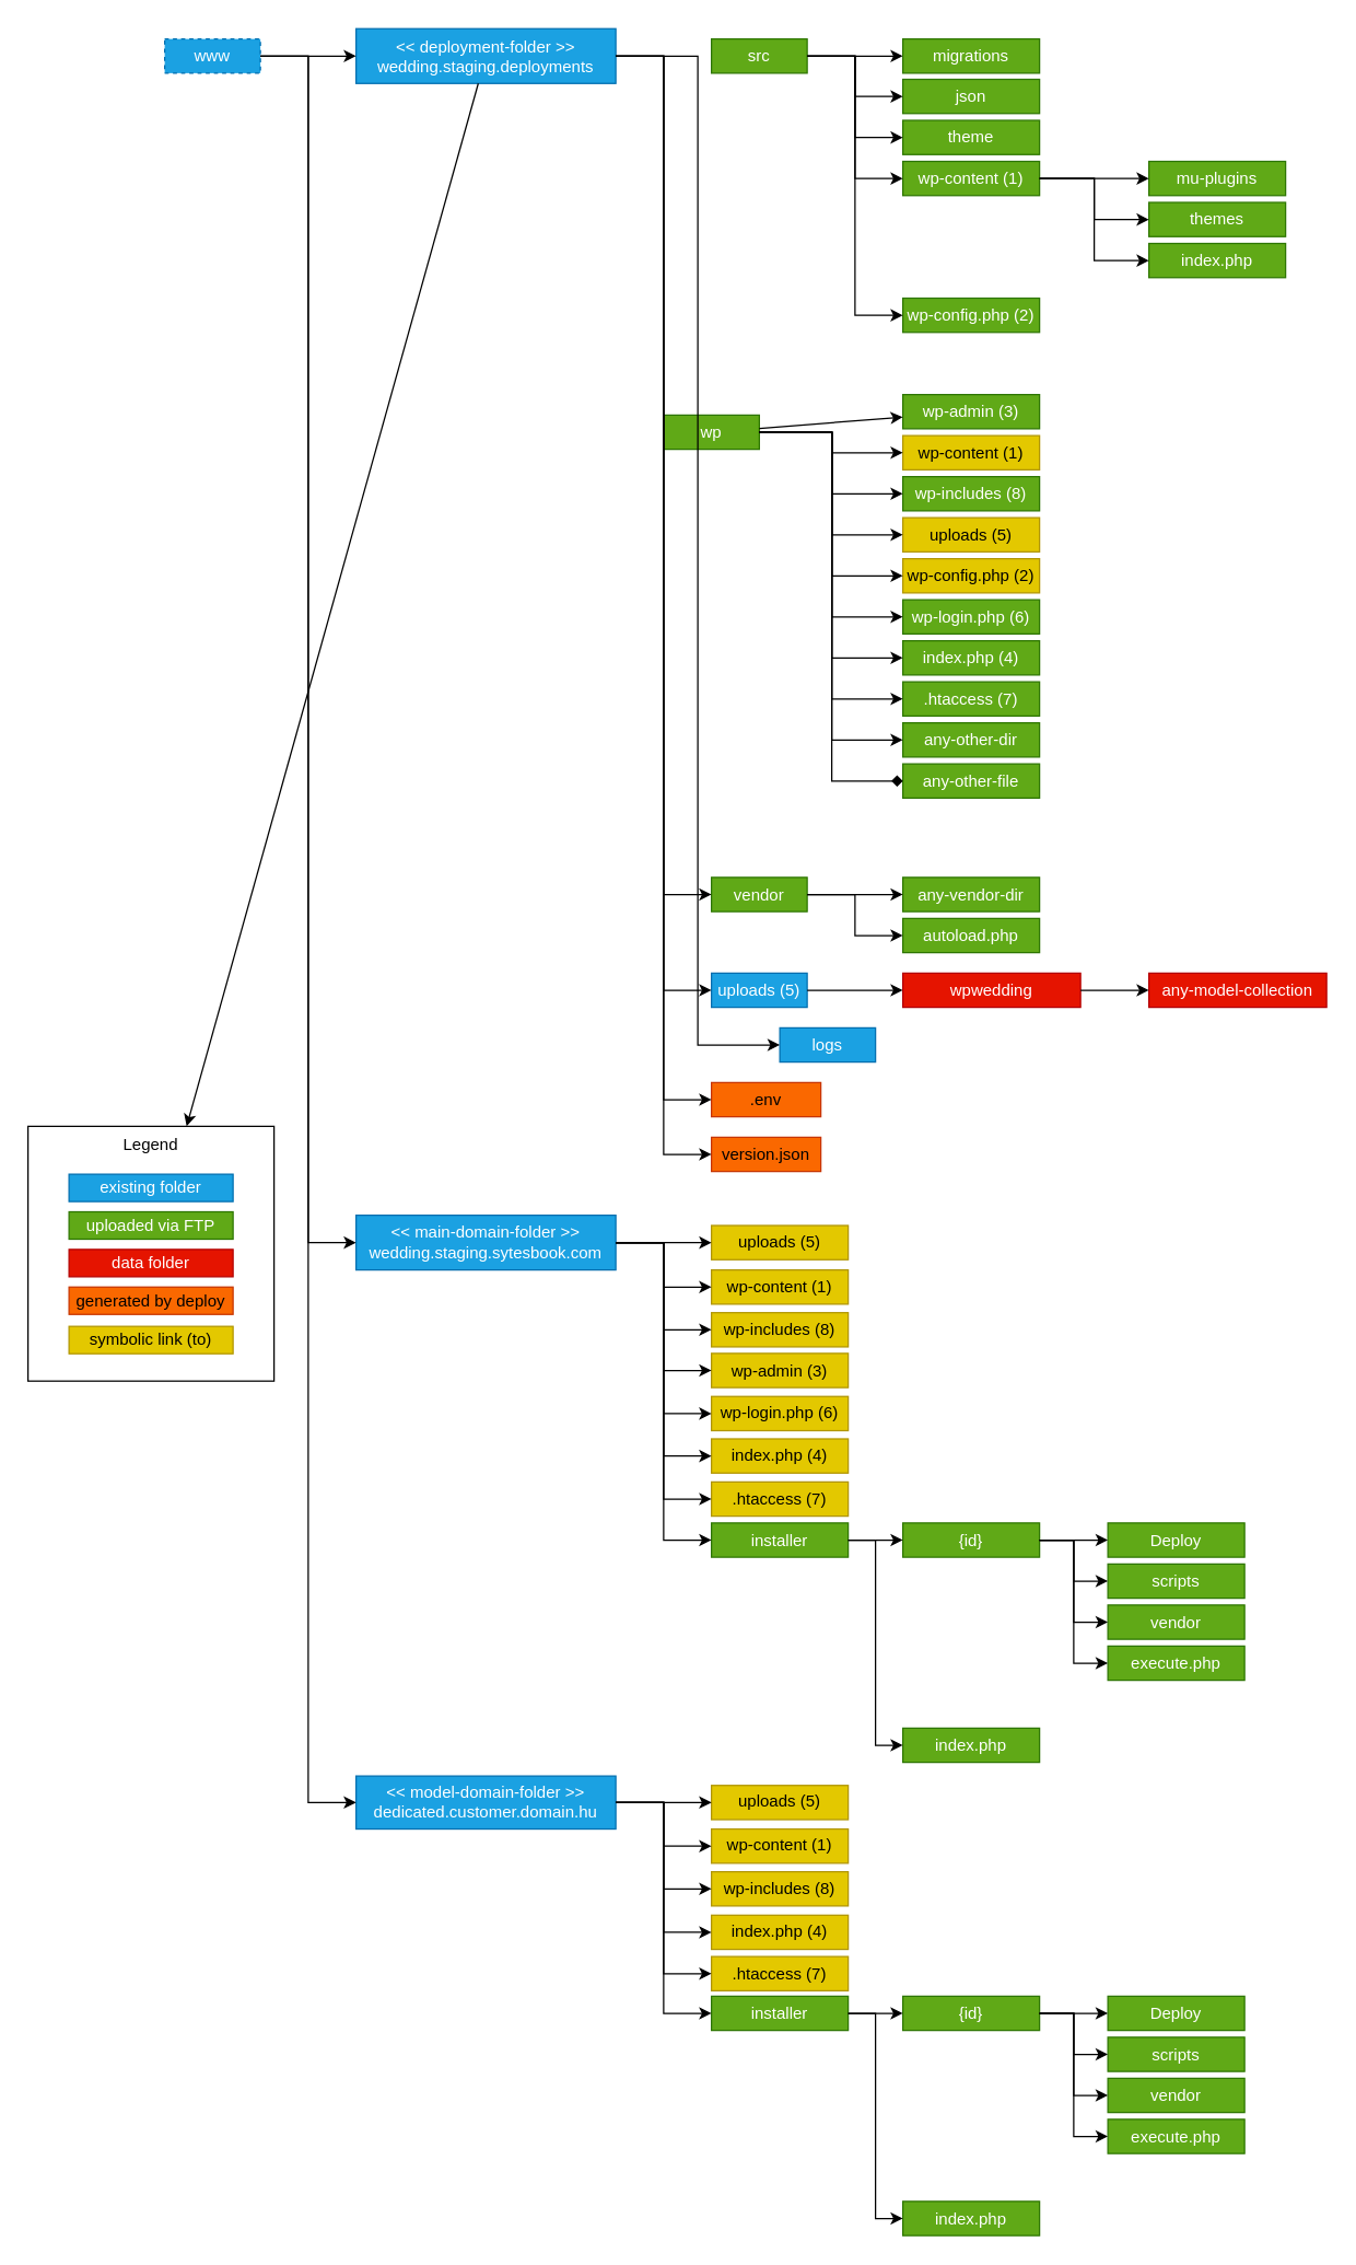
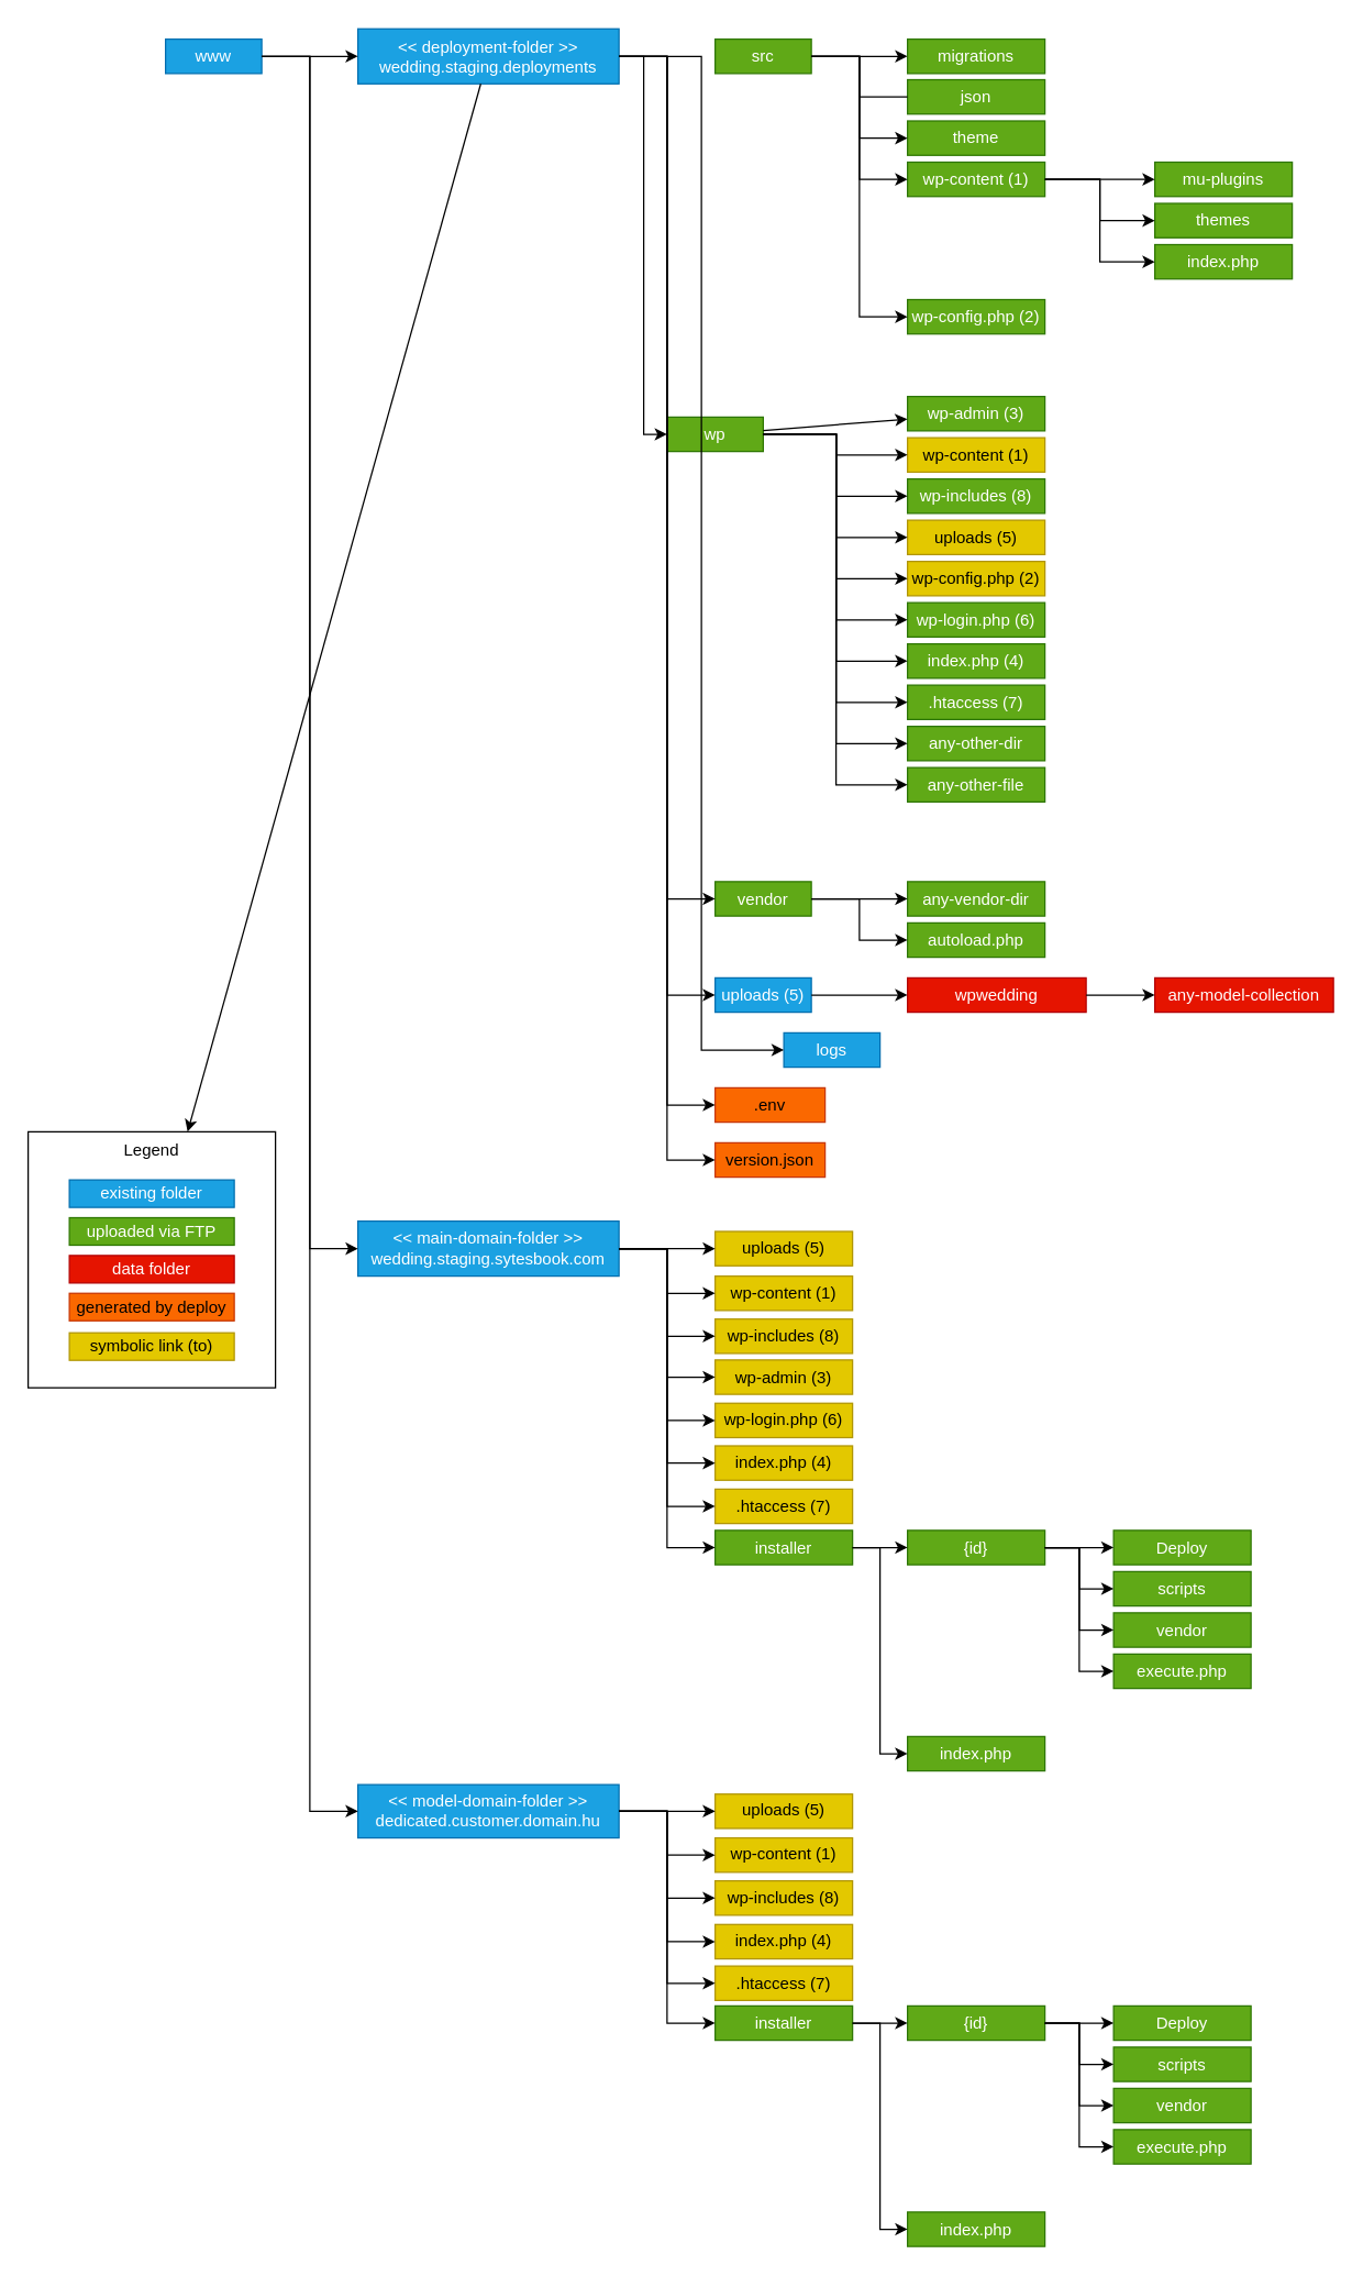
- <mxCell id="46" value="www" style="rounded=0;whiteSpace=wrap;html=1;fillColor=#1ba1e2;fontColor=#ffffff;strokeColor=#006EAF;dashed=1;" vertex="1" parent="1"><mxGeometry x="120" y="28" width="70" height="25" as="geometry" /></mxCell>
+ <mxCell id="46" value="www" style="rounded=0;whiteSpace=wrap;html=1;fillColor=#1ba1e2;fontColor=#ffffff;strokeColor=#006EAF;" vertex="1" parent="1"><mxGeometry x="120" y="28" width="70" height="25" as="geometry" /></mxCell>
- <mxCell id="125" value="" style="endArrow=classic;html=1;rounded=0;edgeStyle=elbowEdgeStyle;" edge="1" parent="1" source="11" target="14"><mxGeometry width="50" height="50" relative="1" as="geometry"><mxPoint x="600" y="51" as="sourcePoint" /><mxPoint x="670" y="110" as="targetPoint" /></mxGeometry></mxCell>
+ <mxCell id="125" value="" style="endArrow=none;html=1;rounded=0;edgeStyle=elbowEdgeStyle;" edge="1" parent="1" source="11" target="14"><mxGeometry width="50" height="50" relative="1" as="geometry"><mxPoint x="600" y="51" as="sourcePoint" /><mxPoint x="670" y="110" as="targetPoint" /></mxGeometry></mxCell>
+ <mxCell id="36" value="" style="endArrow=classic;html=1;rounded=0;edgeStyle=elbowEdgeStyle;" edge="1" parent="1" source="34" target="2"><mxGeometry width="50" height="50" relative="1" as="geometry"><mxPoint x="600" y="51" as="sourcePoint" /><mxPoint x="670" y="211" as="targetPoint" /></mxGeometry></mxCell>
- <mxCell id="9" value="" style="endArrow=diamond;html=1;rounded=0;edgeStyle=elbowEdgeStyle;" edge="1" parent="1" source="2" target="5"><mxGeometry width="50" height="50" relative="1" as="geometry"><mxPoint x="587" y="323" as="sourcePoint" /><mxPoint x="698" y="388" as="targetPoint" /></mxGeometry></mxCell>
+ <mxCell id="9" value="" style="endArrow=classic;html=1;rounded=0;edgeStyle=elbowEdgeStyle;" edge="1" parent="1" source="2" target="5"><mxGeometry width="50" height="50" relative="1" as="geometry"><mxPoint x="587" y="323" as="sourcePoint" /><mxPoint x="698" y="388" as="targetPoint" /></mxGeometry></mxCell>
